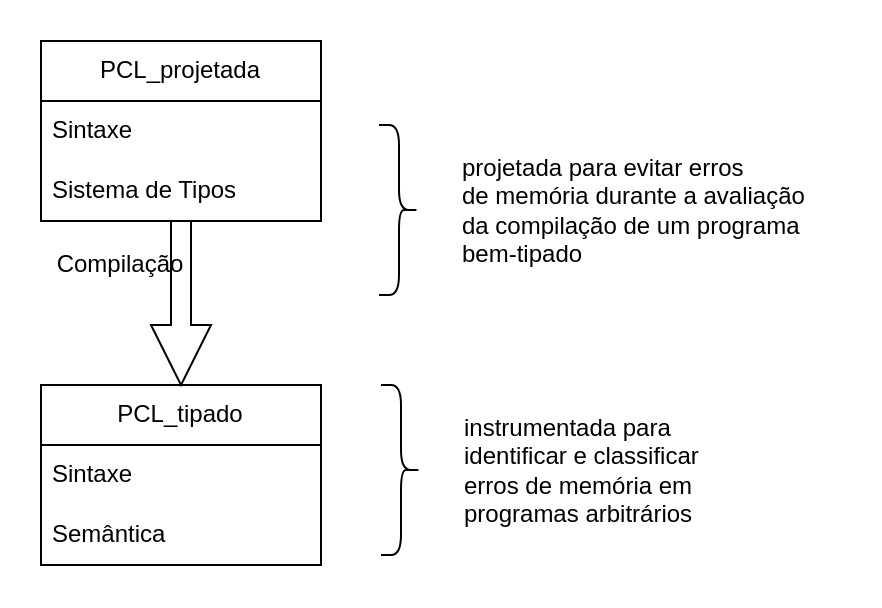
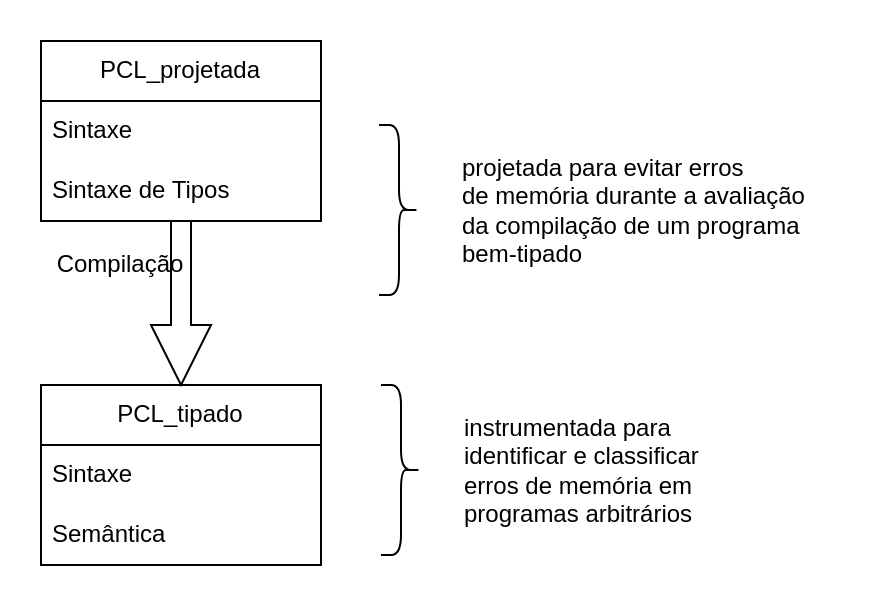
- <mxCell id="10" value="Sistema de Tipos" style="text;strokeColor=none;fillColor=none;align=left;verticalAlign=middle;spacingLeft=4;spacingRight=4;overflow=hidden;points=[[0,0.5],[1,0.5]];portConstraint=eastwest;rotatable=0;whiteSpace=wrap;html=1;" vertex="1" parent="8"><mxGeometry y="60" width="140" height="30" as="geometry" /></mxCell>
+ <mxCell id="10" value="Sintaxe de Tipos" style="text;strokeColor=none;fillColor=none;align=left;verticalAlign=middle;spacingLeft=4;spacingRight=4;overflow=hidden;points=[[0,0.5],[1,0.5]];portConstraint=eastwest;rotatable=0;whiteSpace=wrap;html=1;" vertex="1" parent="8"><mxGeometry y="60" width="140" height="30" as="geometry" /></mxCell>
